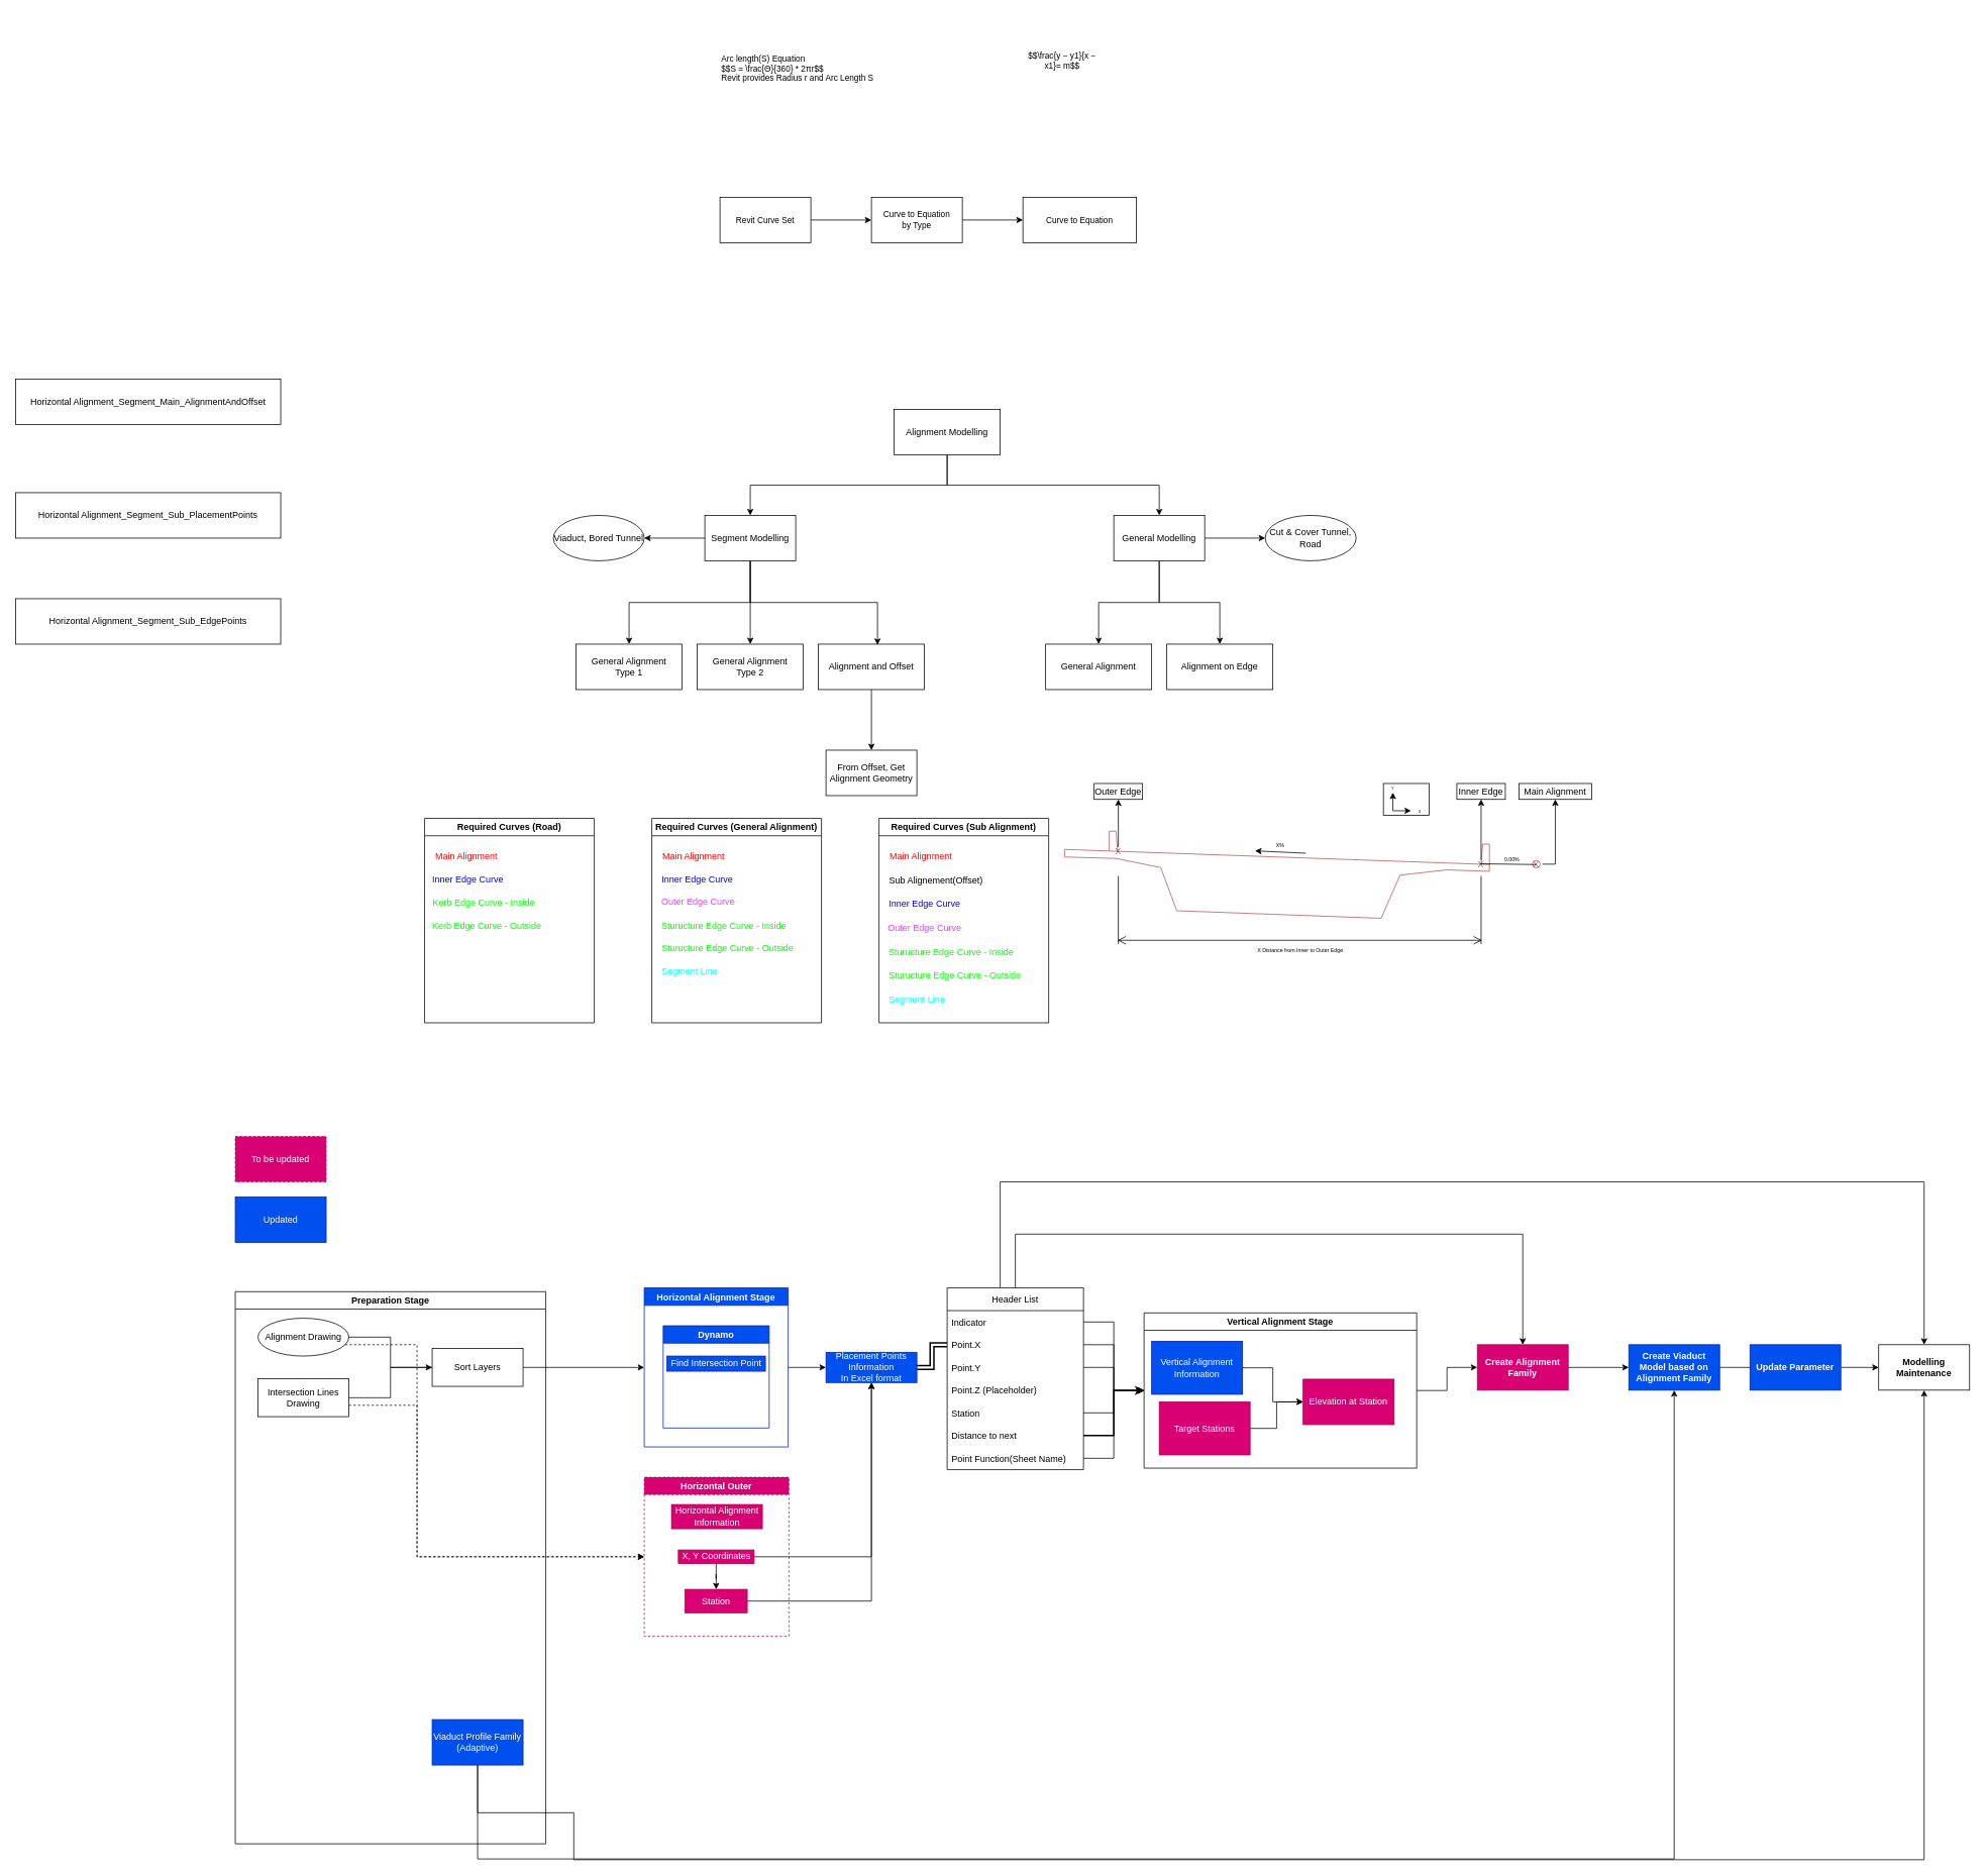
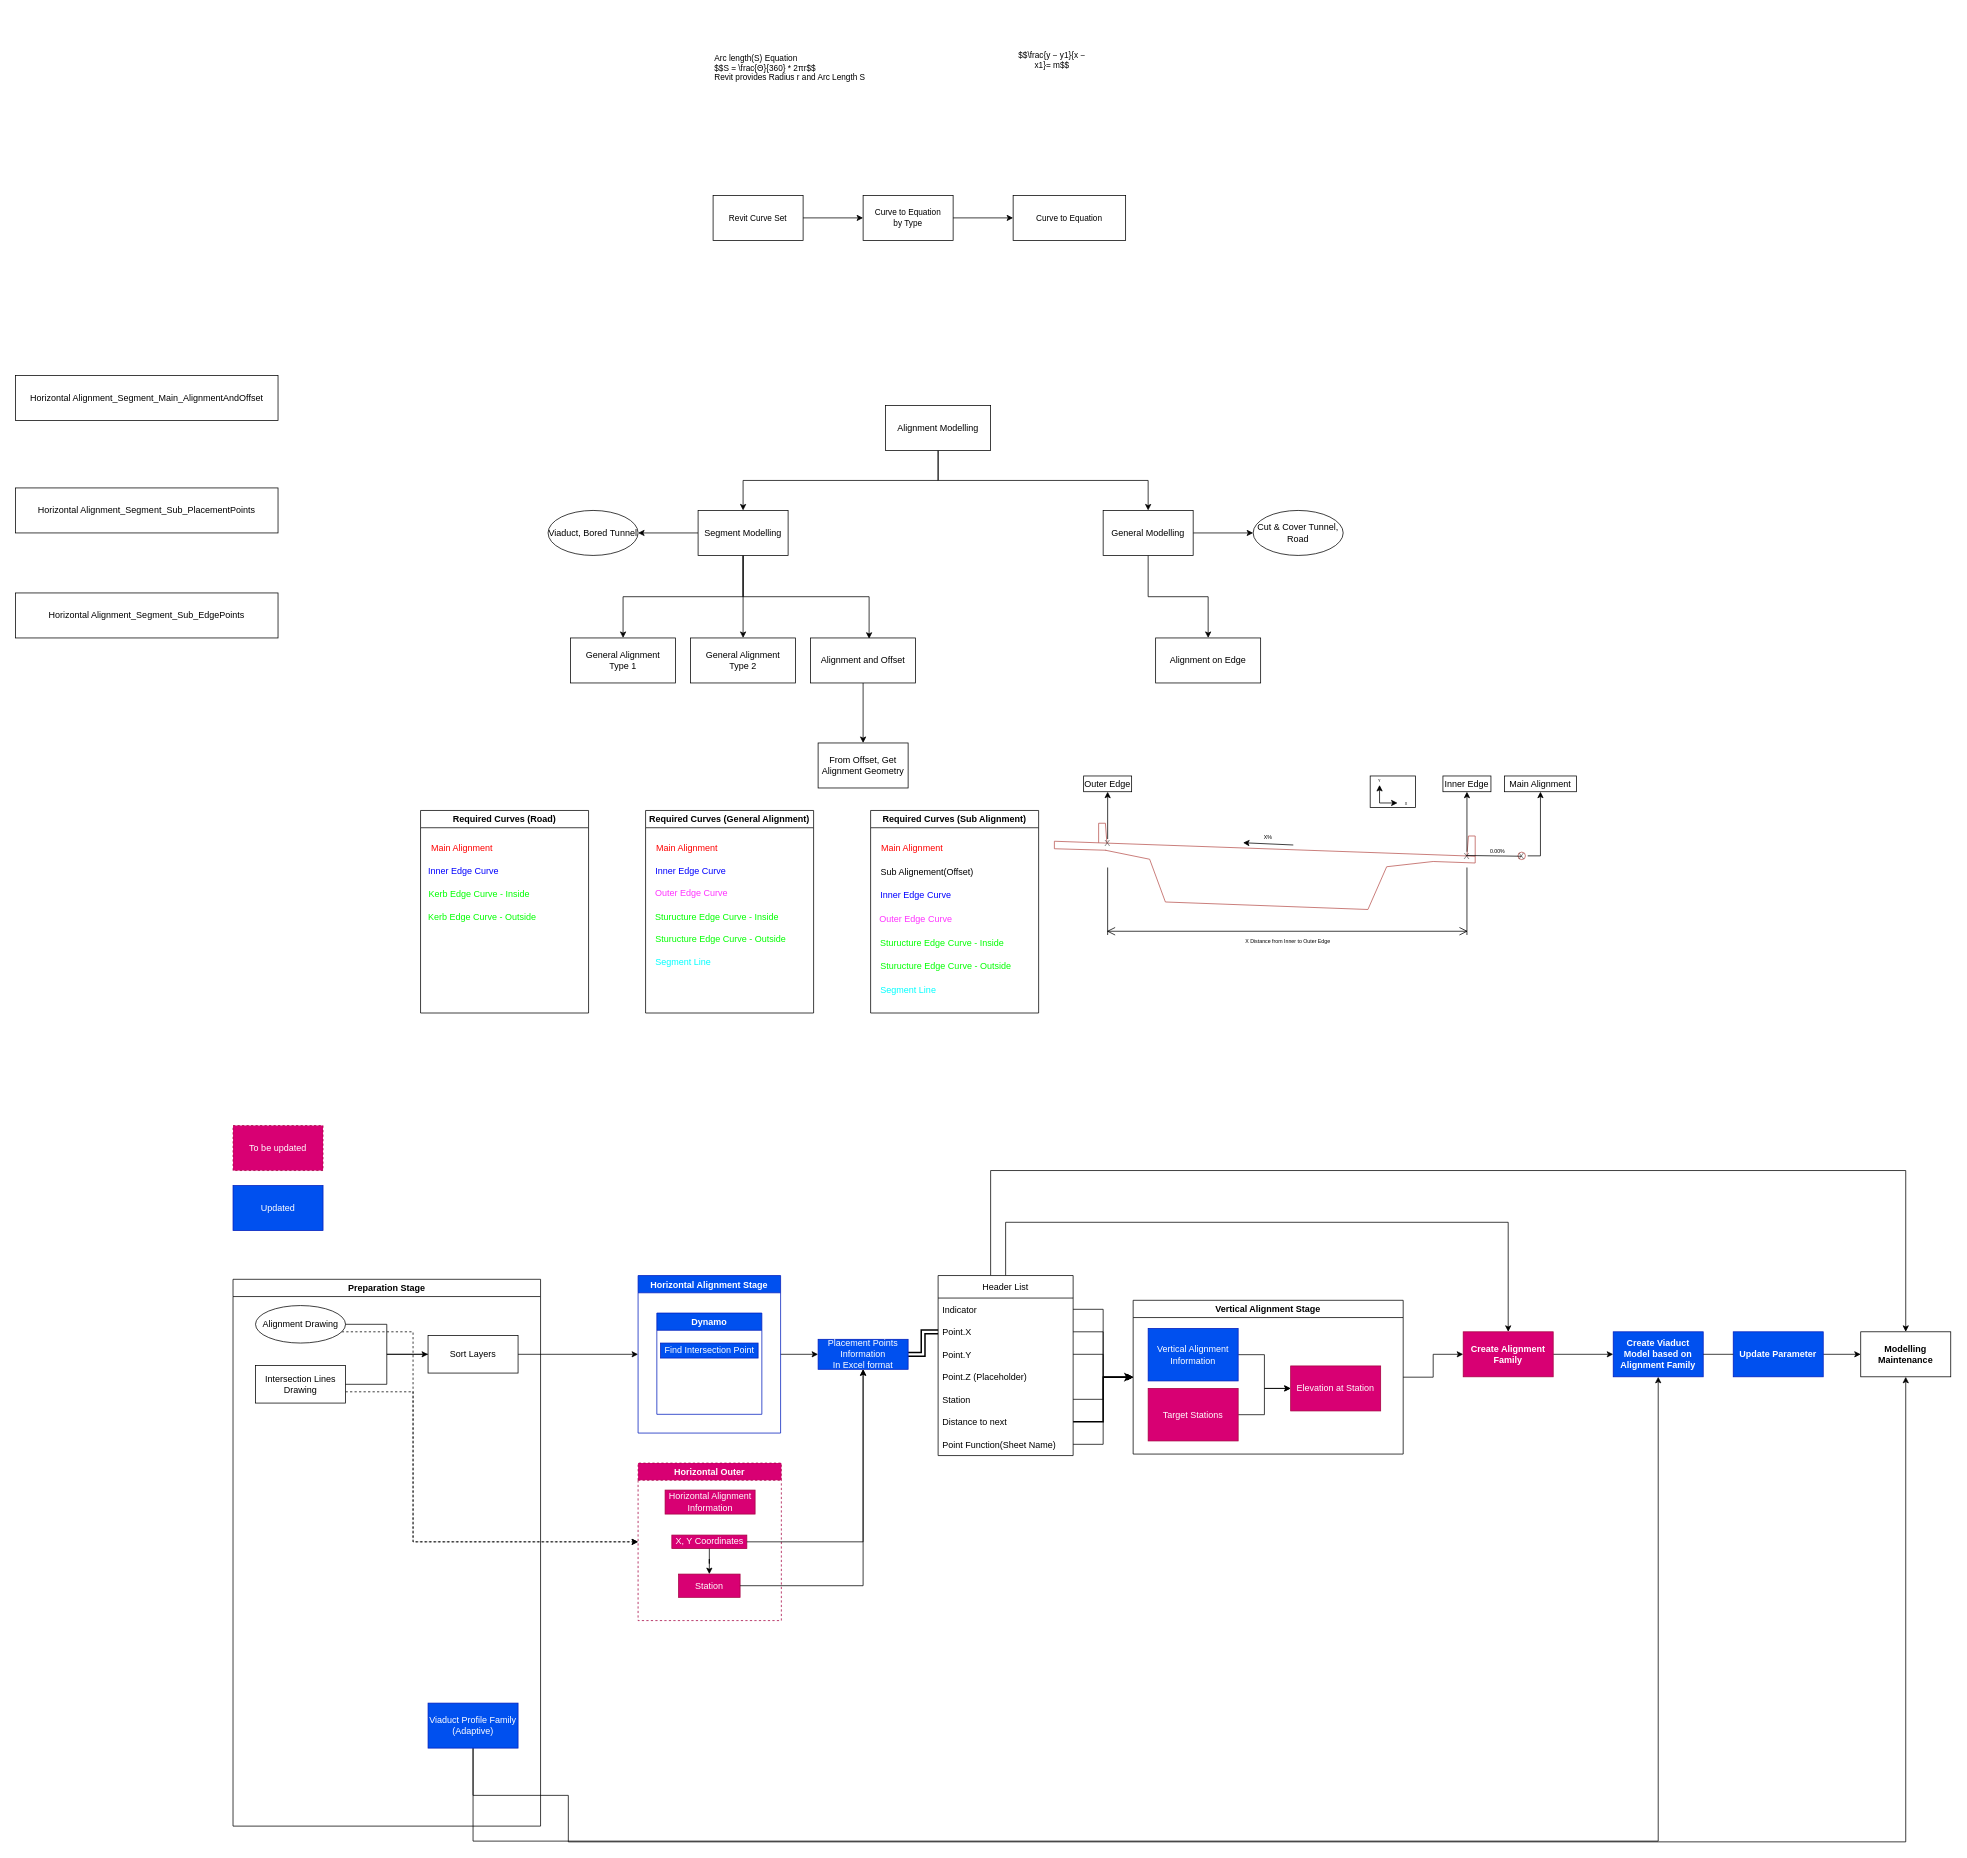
- <mxCell id="72" style="edgeStyle=orthogonalEdgeStyle;rounded=0;orthogonalLoop=1;jettySize=auto;html=1;entryX=0.5;entryY=0;entryDx=0;entryDy=0;" parent="1" source="74" target="78" edge="1"><mxGeometry relative="1" as="geometry" /></mxCell>
- <mxCell id="78" value="General Alignment" style="rounded=0;whiteSpace=wrap;html=1;" parent="1" vertex="1"><mxGeometry x="1380" y="850" width="140" height="60" as="geometry" /></mxCell>
- <mxCell id="12" value="Vertical Alignment Information" style="rounded=0;whiteSpace=wrap;html=1;fillColor=#0050ef;fontColor=#ffffff;strokeColor=#001DBC;" parent="10" vertex="1"><mxGeometry x="10" y="37.5" width="120" height="70" as="geometry" /></mxCell>
+ <mxCell id="12" value="Vertical Alignment Information" style="rounded=0;whiteSpace=wrap;html=1;fillColor=#0050ef;fontColor=#ffffff;strokeColor=#001DBC;" parent="10" vertex="1"><mxGeometry x="20" y="37.5" width="120" height="70" as="geometry" /></mxCell>
